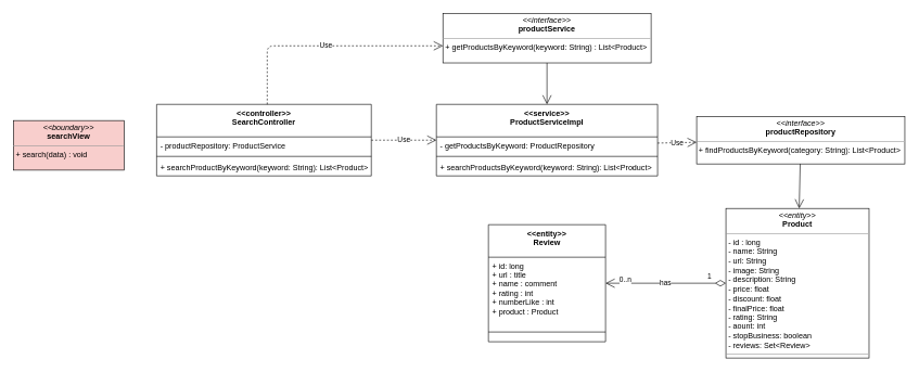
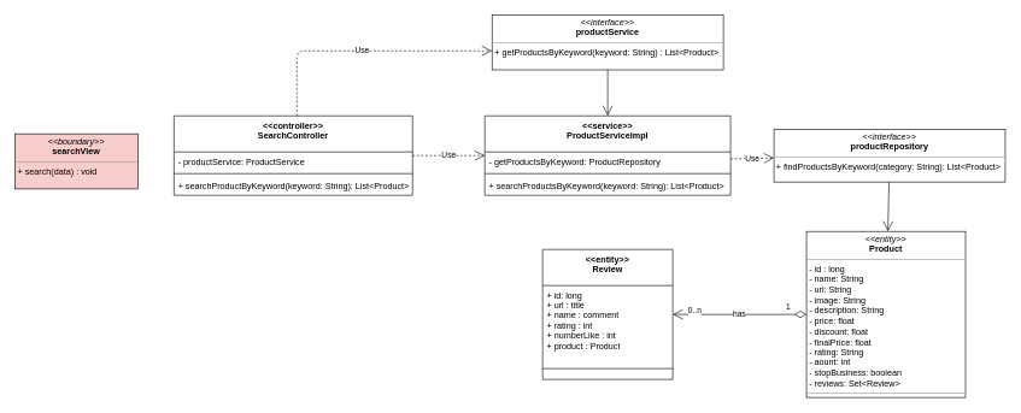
- <mxCell id="5" value="- productRepository: ProductService" style="text;strokeColor=none;fillColor=none;align=left;verticalAlign=top;spacingLeft=4;spacingRight=4;overflow=hidden;rotatable=0;points=[[0,0.5],[1,0.5]];portConstraint=eastwest;" vertex="1" parent="4"><mxGeometry y="50" width="330" height="26" as="geometry" /></mxCell>
+ <mxCell id="5" value="- productService: ProductService" style="text;strokeColor=none;fillColor=none;align=left;verticalAlign=top;spacingLeft=4;spacingRight=4;overflow=hidden;rotatable=0;points=[[0,0.5],[1,0.5]];portConstraint=eastwest;" vertex="1" parent="4"><mxGeometry y="50" width="330" height="26" as="geometry" /></mxCell>
